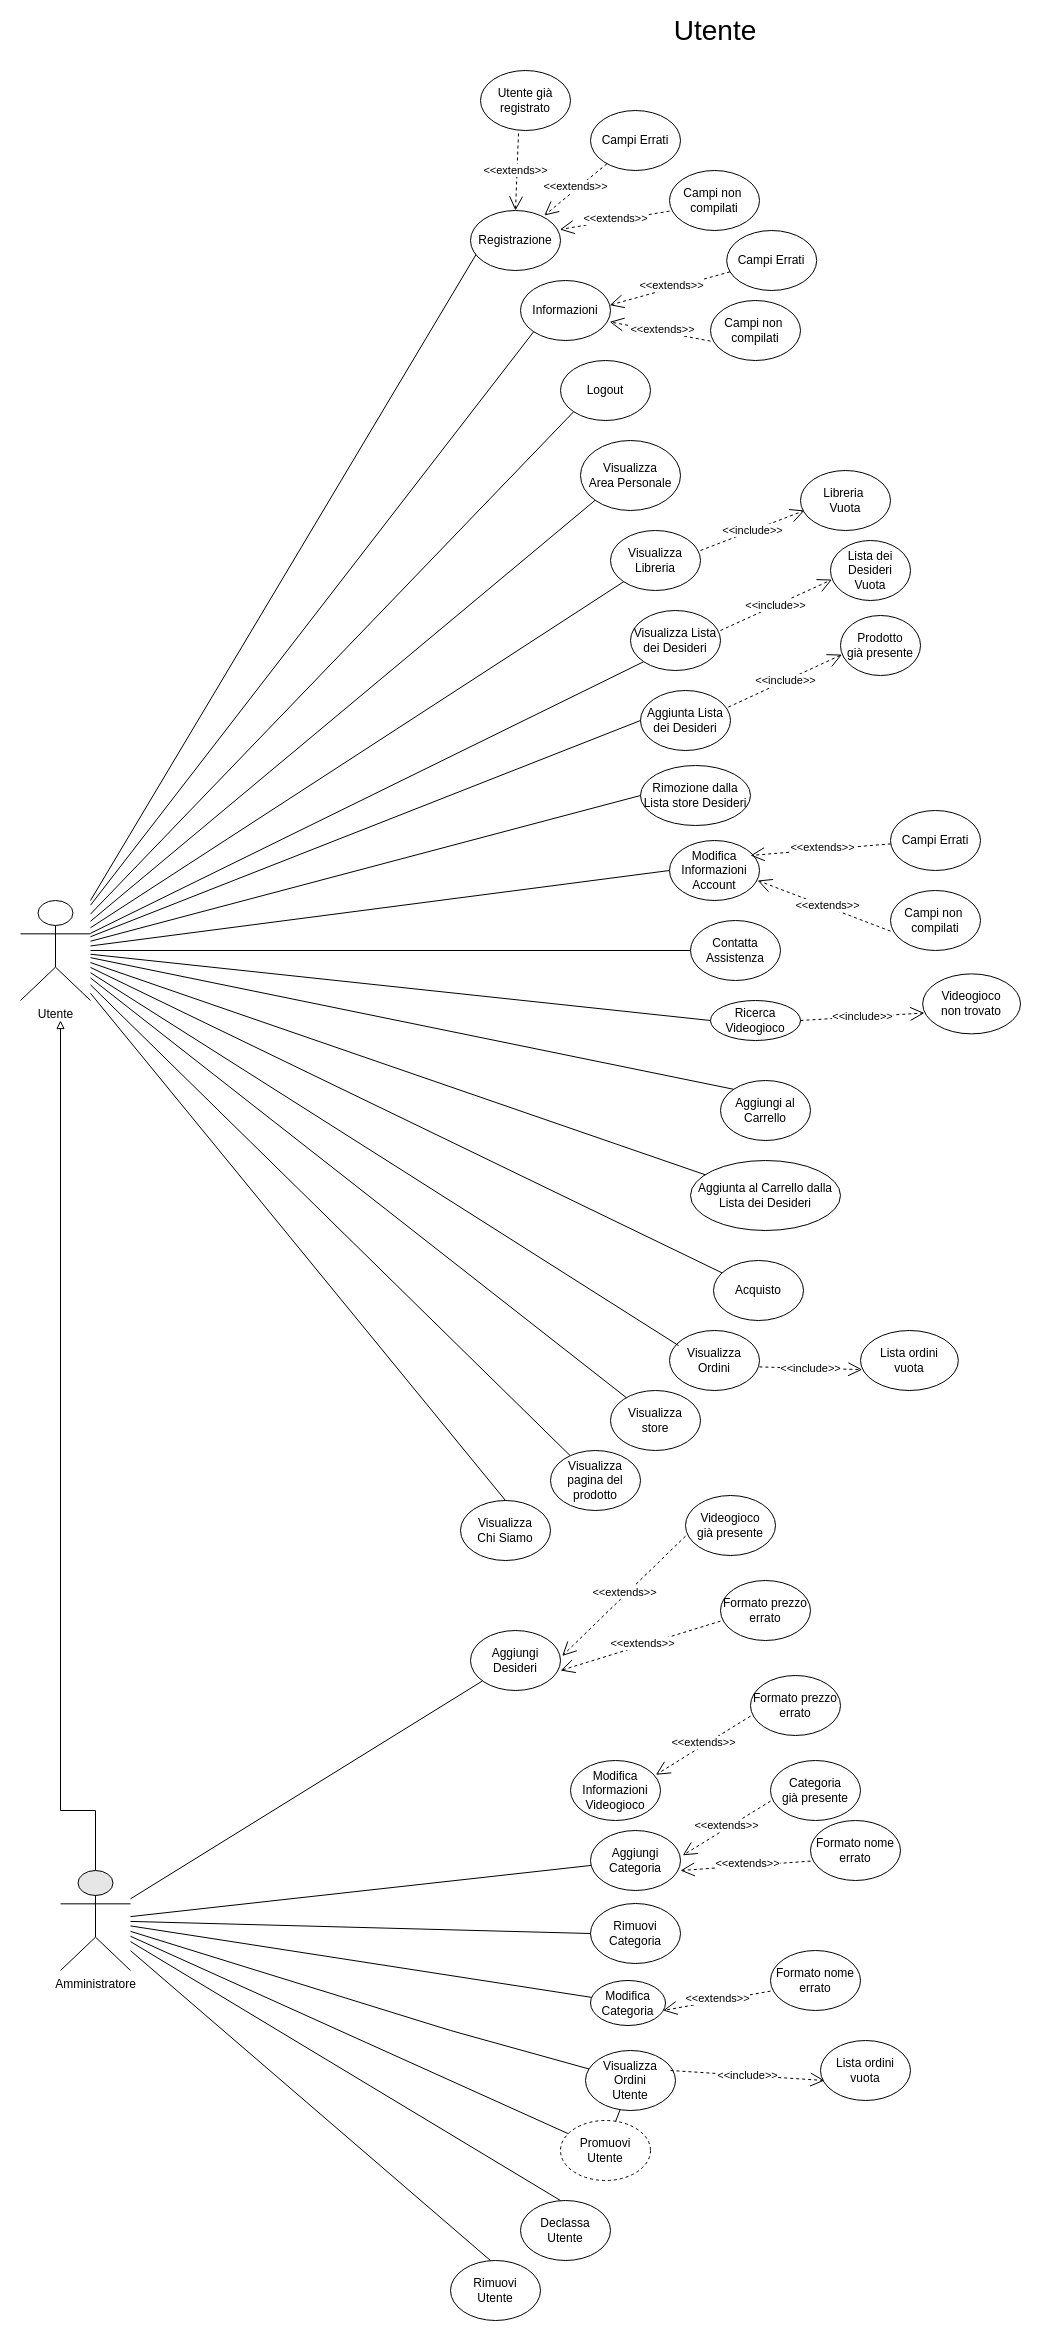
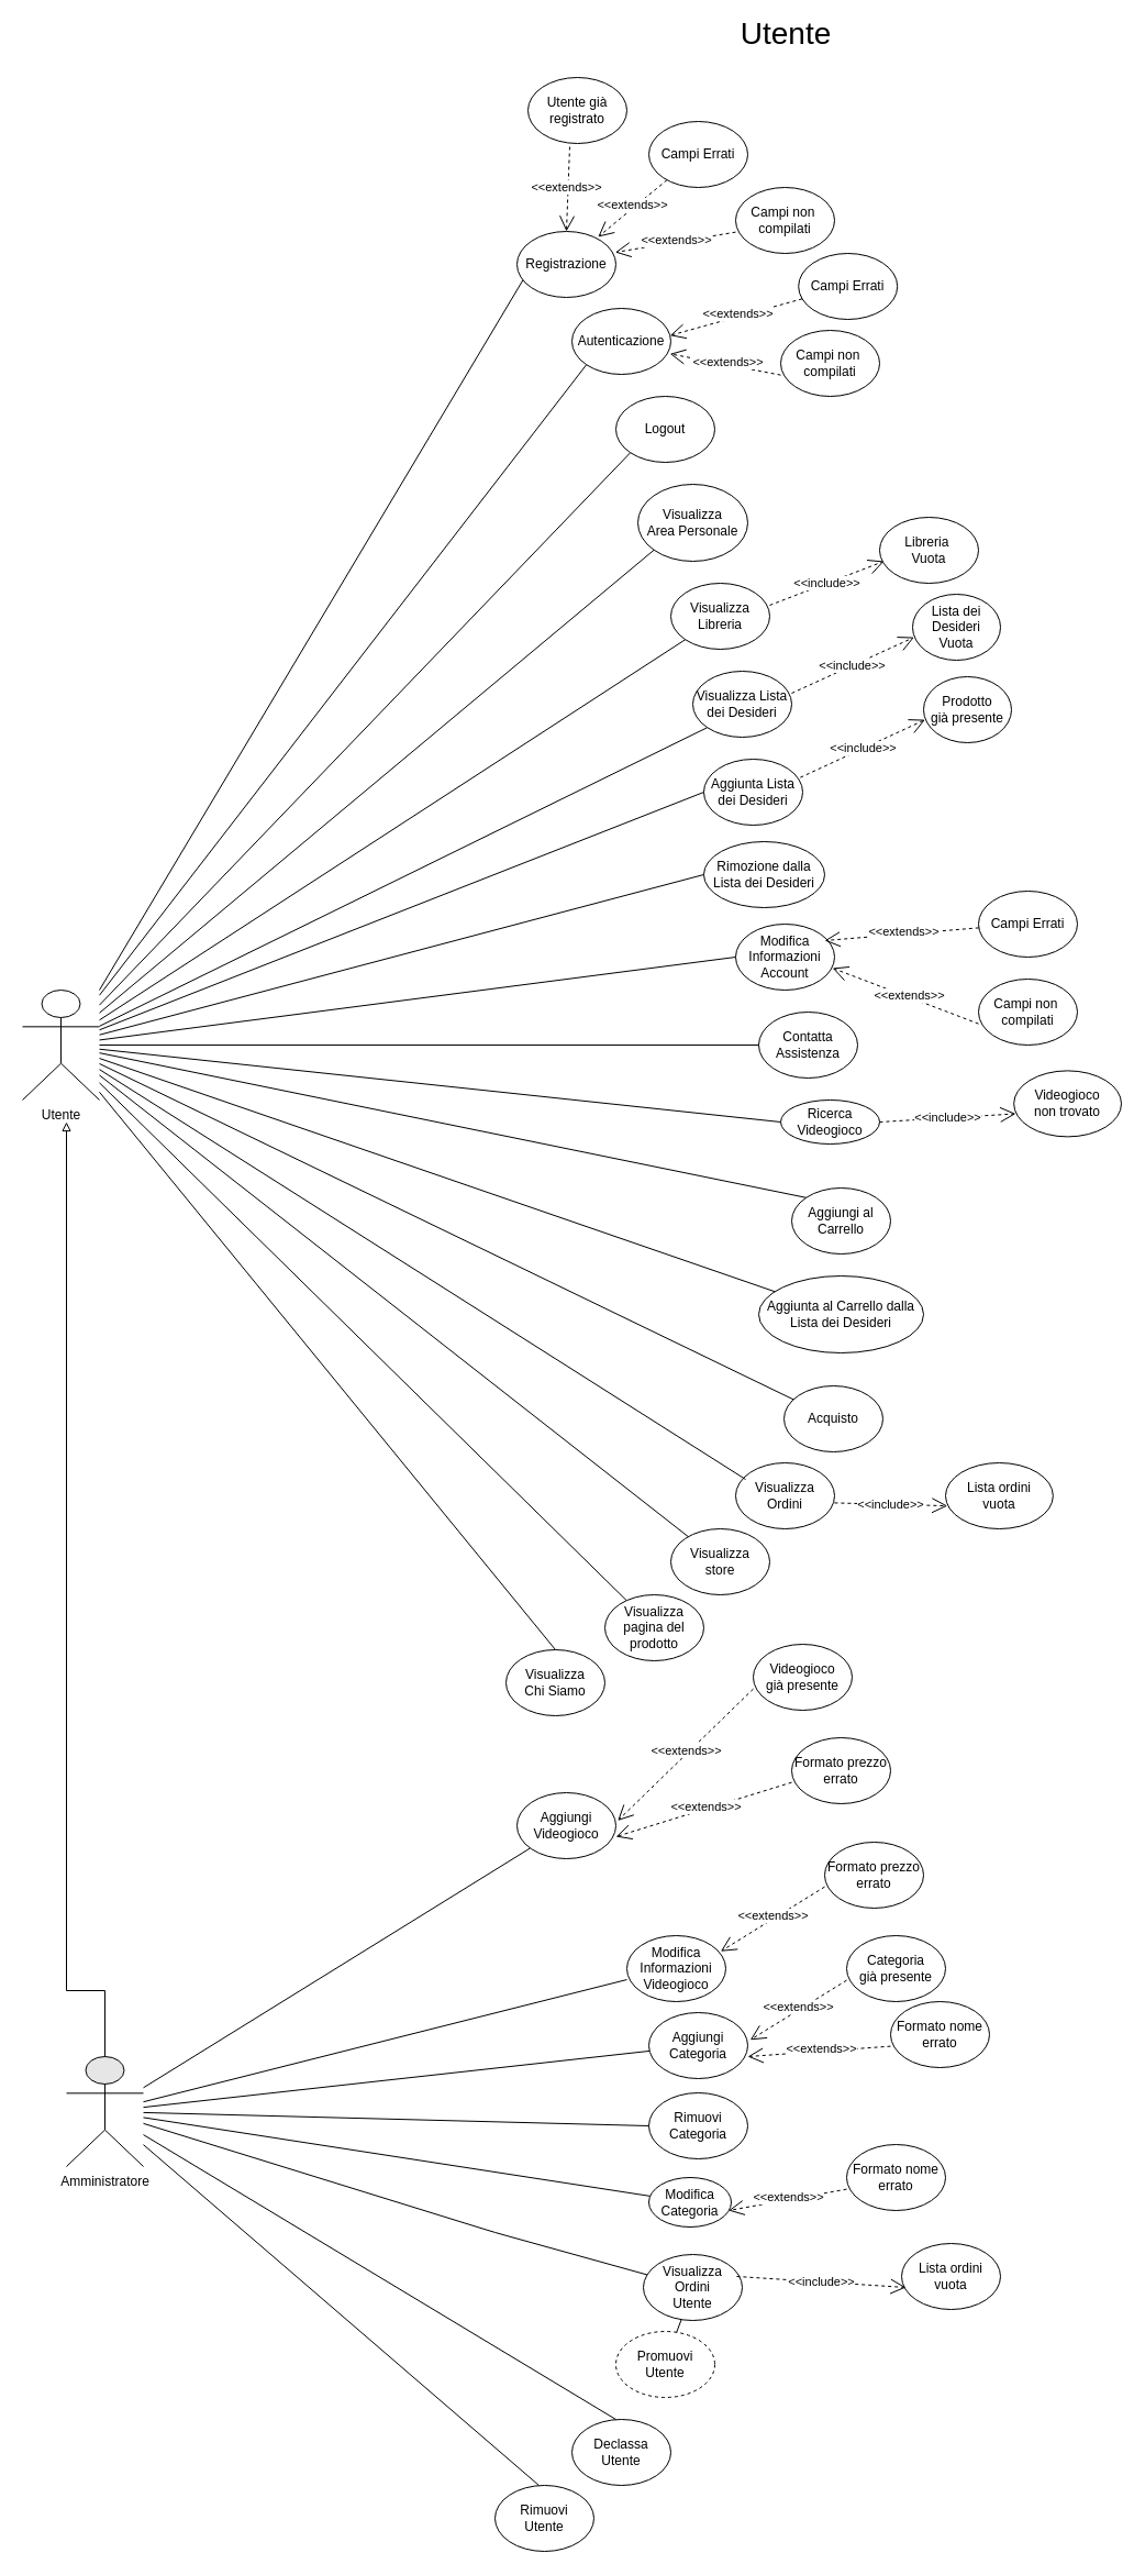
- <mxCell id="5" value="Informazioni" style="ellipse;whiteSpace=wrap;html=1;" vertex="1" parent="1"><mxGeometry x="520" y="280" width="90" height="60" as="geometry" /></mxCell>
+ <mxCell id="5" value="Autenticazione" style="ellipse;whiteSpace=wrap;html=1;" vertex="1" parent="1"><mxGeometry x="520" y="280" width="90" height="60" as="geometry" /></mxCell>
- <mxCell id="11" value="Rimozione dalla Lista store Desideri" style="ellipse;whiteSpace=wrap;html=1;" vertex="1" parent="1"><mxGeometry x="640" y="765" width="110" height="60" as="geometry" /></mxCell>
+ <mxCell id="11" value="Rimozione dalla Lista dei Desideri" style="ellipse;whiteSpace=wrap;html=1;" vertex="1" parent="1"><mxGeometry x="640" y="765" width="110" height="60" as="geometry" /></mxCell>
- <mxCell id="66" value="Aggiungi&lt;br&gt;Desideri" style="ellipse;whiteSpace=wrap;html=1;" vertex="1" parent="1"><mxGeometry x="470" y="1630" width="90" height="60" as="geometry" /></mxCell>
+ <mxCell id="66" value="Aggiungi&lt;br&gt;Videogioco" style="ellipse;whiteSpace=wrap;html=1;" vertex="1" parent="1"><mxGeometry x="470" y="1630" width="90" height="60" as="geometry" /></mxCell>
- <mxCell id="76" value="" style="endArrow=none;html=1;strokeWidth=1;" edge="1" parent="1" source="65" target="72"><mxGeometry width="50" height="50" relative="1" as="geometry"><mxPoint x="280" y="1950" as="sourcePoint" /><mxPoint x="330" y="1900" as="targetPoint" /></mxGeometry></mxCell>
+ <mxCell id="76" value="" style="endArrow=none;html=1;strokeWidth=1;entryX=0;entryY=0.667;entryDx=0;entryDy=0;entryPerimeter=0;" edge="1" parent="1" source="65" target="67"><mxGeometry width="50" height="50" relative="1" as="geometry"><mxPoint x="280" y="1950" as="sourcePoint" /><mxPoint x="330" y="1900" as="targetPoint" /></mxGeometry></mxCell>
